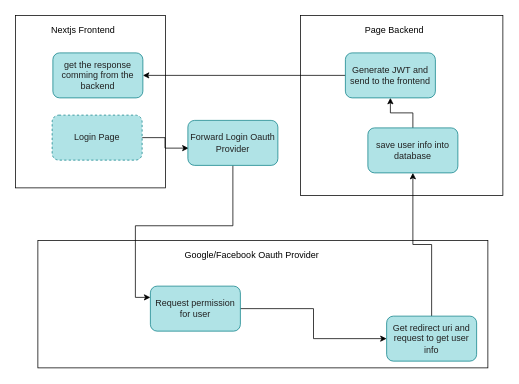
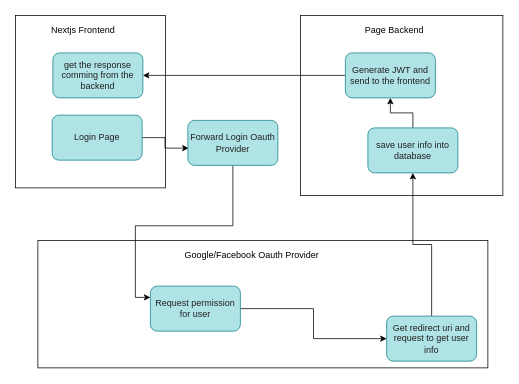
- <mxCell id="9" value="Login Page" style="rounded=1;whiteSpace=wrap;html=1;fillColor=#b0e3e6;strokeColor=#0e8088;fontColor=#212121;dashed=1;" vertex="1" parent="1"><mxGeometry x="69" y="153" width="120" height="60" as="geometry" /></mxCell>
+ <mxCell id="9" value="Login Page" style="rounded=1;whiteSpace=wrap;html=1;fillColor=#b0e3e6;strokeColor=#0e8088;fontColor=#212121;" vertex="1" parent="1"><mxGeometry x="69" y="153" width="120" height="60" as="geometry" /></mxCell>
